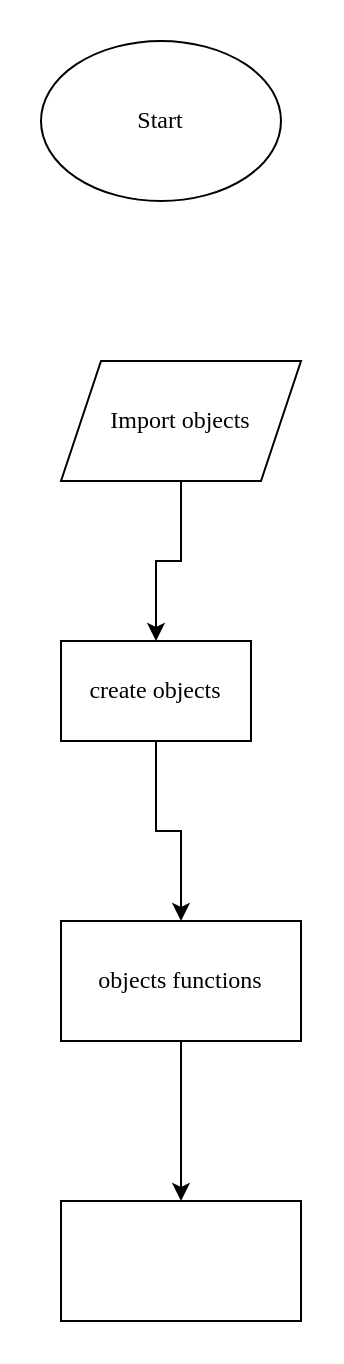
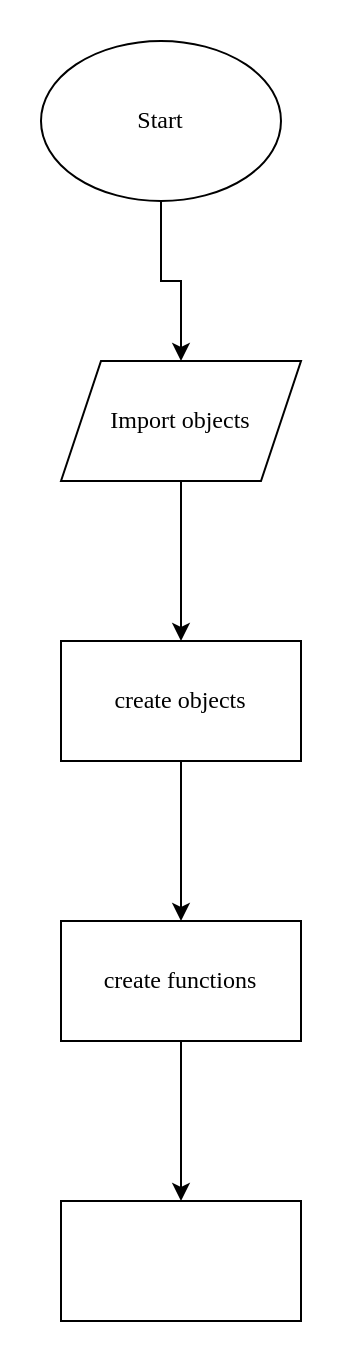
+ <mxCell id="2" value="" style="edgeStyle=orthogonalEdgeStyle;rounded=0;orthogonalLoop=1;jettySize=auto;html=1;" edge="1" parent="1" source="3" target="5"><mxGeometry relative="1" as="geometry" /></mxCell>
- <mxCell id="7" value="create objects" style="whiteSpace=wrap;html=1;fontFamily=ShureTechMono Nerd Font;" vertex="1" parent="1"><mxGeometry x="30" y="320" width="95" height="50" as="geometry" /></mxCell>
+ <mxCell id="7" value="create objects" style="whiteSpace=wrap;html=1;fontFamily=ShureTechMono Nerd Font;" vertex="1" parent="1"><mxGeometry x="30" y="320" width="120" height="60" as="geometry" /></mxCell>
- <mxCell id="9" value="objects functions" style="whiteSpace=wrap;html=1;fontFamily=ShureTechMono Nerd Font;" vertex="1" parent="1"><mxGeometry x="30" y="460" width="120" height="60" as="geometry" /></mxCell>
+ <mxCell id="9" value="create functions" style="whiteSpace=wrap;html=1;fontFamily=ShureTechMono Nerd Font;" vertex="1" parent="1"><mxGeometry x="30" y="460" width="120" height="60" as="geometry" /></mxCell>
